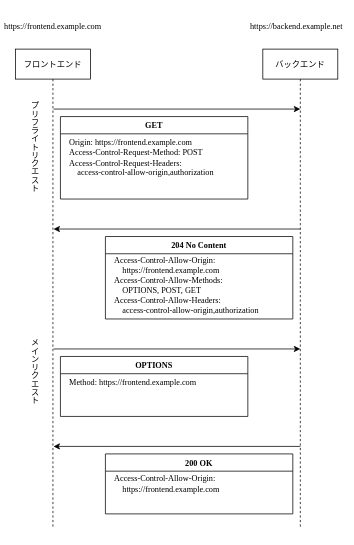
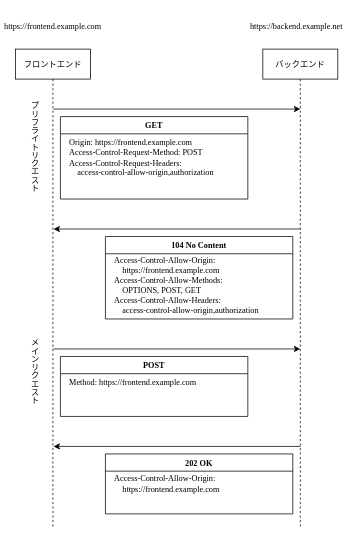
- <mxCell id="10" value="&lt;font face=&quot;Noto Sans JP&quot;&gt;&lt;span style=&quot;font-size: 11px;&quot;&gt;204 No Content&lt;/span&gt;&lt;/font&gt;" style="swimlane;whiteSpace=wrap;html=1;" vertex="1" parent="1"><mxGeometry x="140" y="315" width="250" height="110" as="geometry" /></mxCell>
+ <mxCell id="10" value="&lt;font face=&quot;Noto Sans JP&quot;&gt;&lt;span style=&quot;font-size: 11px;&quot;&gt;104 No Content&lt;/span&gt;&lt;/font&gt;" style="swimlane;whiteSpace=wrap;html=1;" vertex="1" parent="1"><mxGeometry x="140" y="315" width="250" height="110" as="geometry" /></mxCell>
- <mxCell id="14" value="&lt;font style=&quot;font-size: 11px;&quot; face=&quot;Noto Sans JP&quot;&gt;OPTIONS&lt;/font&gt;" style="swimlane;whiteSpace=wrap;html=1;" vertex="1" parent="1"><mxGeometry x="80" y="475" width="250" height="80" as="geometry" /></mxCell>
+ <mxCell id="14" value="&lt;font style=&quot;font-size: 11px;&quot; face=&quot;Noto Sans JP&quot;&gt;POST&lt;/font&gt;" style="swimlane;whiteSpace=wrap;html=1;" vertex="1" parent="1"><mxGeometry x="80" y="475" width="250" height="80" as="geometry" /></mxCell>
- <mxCell id="17" value="&lt;font face=&quot;Noto Sans JP&quot;&gt;&lt;span style=&quot;font-size: 11px;&quot;&gt;200 OK&lt;/span&gt;&lt;/font&gt;" style="swimlane;whiteSpace=wrap;html=1;" vertex="1" parent="1"><mxGeometry x="140" y="605" width="250" height="80" as="geometry" /></mxCell>
+ <mxCell id="17" value="&lt;font face=&quot;Noto Sans JP&quot;&gt;&lt;span style=&quot;font-size: 11px;&quot;&gt;202 OK&lt;/span&gt;&lt;/font&gt;" style="swimlane;whiteSpace=wrap;html=1;" vertex="1" parent="1"><mxGeometry x="140" y="605" width="250" height="80" as="geometry" /></mxCell>
